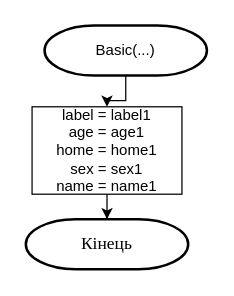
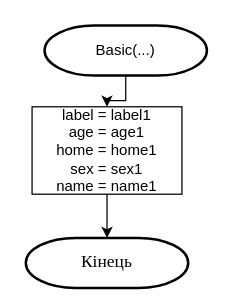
- <mxCell id="4" value="&lt;font face=&quot;Times New Roman&quot;&gt;&lt;span style=&quot;font-size: 14px&quot;&gt;Кінець&lt;/span&gt;&lt;/font&gt;" style="strokeWidth=2;html=1;shape=mxgraph.flowchart.terminator;whiteSpace=wrap;" vertex="1" parent="1"><mxGeometry x="20" y="175" width="130" height="40" as="geometry" /></mxCell>
+ <mxCell id="4" value="&lt;font face=&quot;Times New Roman&quot;&gt;&lt;span style=&quot;font-size: 14px&quot;&gt;Кінець&lt;/span&gt;&lt;/font&gt;" style="strokeWidth=2;html=1;shape=mxgraph.flowchart.terminator;whiteSpace=wrap;" vertex="1" parent="1"><mxGeometry x="20" y="190" width="130" height="40" as="geometry" /></mxCell>
